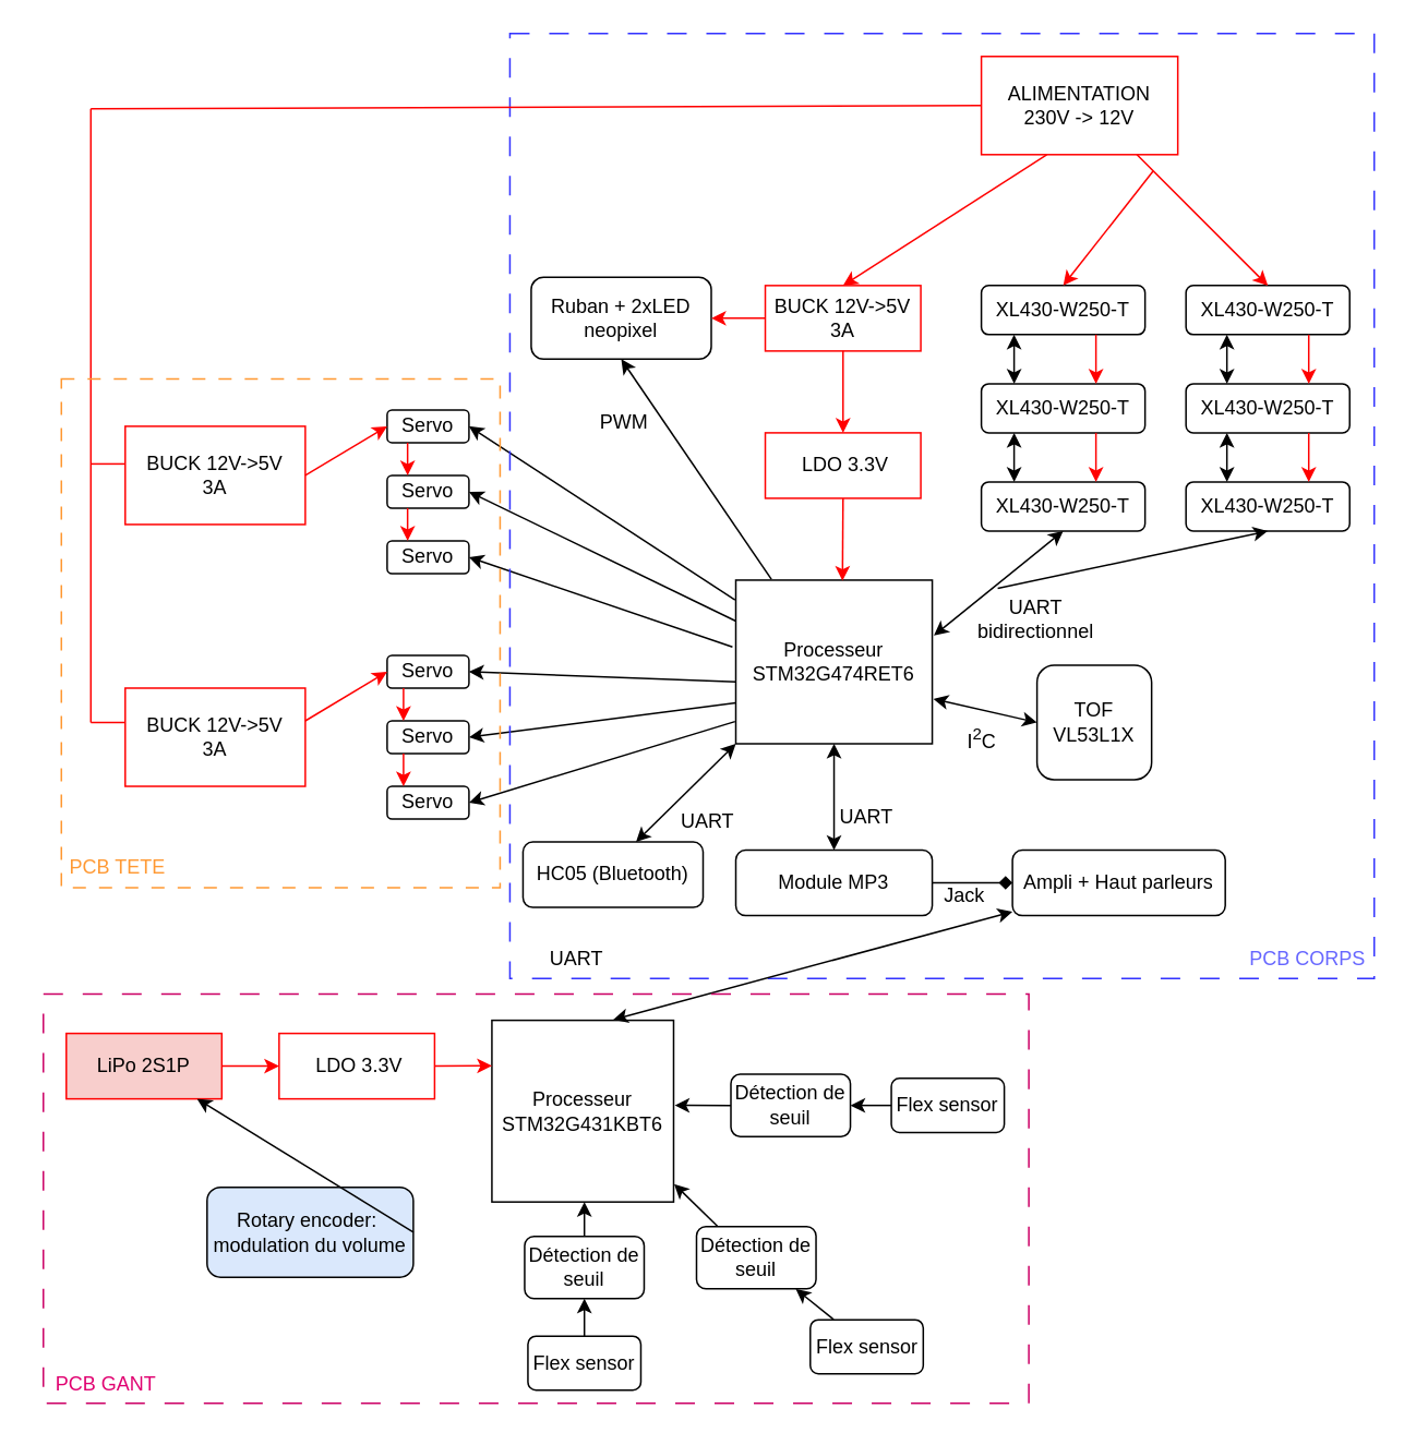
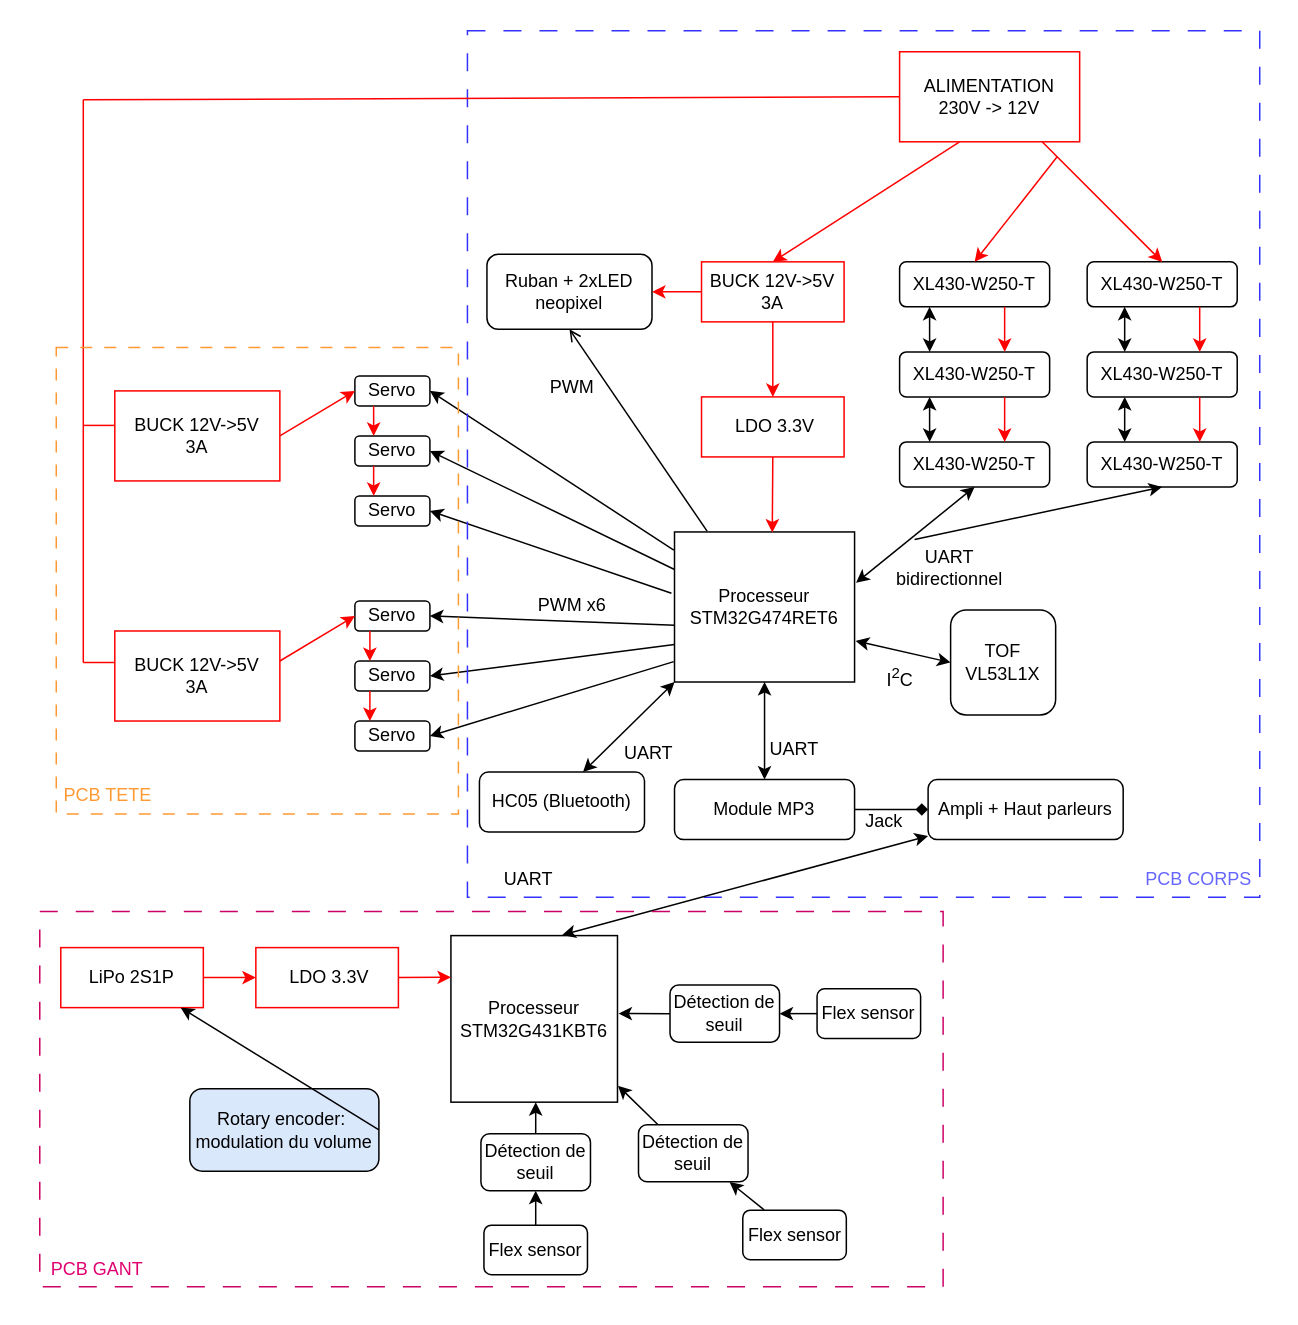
- <mxCell id="60" value="" style="endArrow=classic;html=1;rounded=0;entryX=0.5;entryY=1;entryDx=0;entryDy=0;exitX=0.181;exitY=-0.005;exitDx=0;exitDy=0;exitPerimeter=0;" parent="1" source="6" target="17" edge="1"><mxGeometry width="50" height="50" relative="1" as="geometry"><mxPoint x="370" y="493" as="sourcePoint" /><mxPoint x="420" y="443" as="targetPoint" /></mxGeometry></mxCell>
+ <mxCell id="60" value="" style="endArrow=open;html=1;rounded=0;entryX=0.5;entryY=1;entryDx=0;entryDy=0;exitX=0.181;exitY=-0.005;exitDx=0;exitDy=0;exitPerimeter=0;" parent="1" source="6" target="17" edge="1"><mxGeometry width="50" height="50" relative="1" as="geometry"><mxPoint x="370" y="493" as="sourcePoint" /><mxPoint x="420" y="443" as="targetPoint" /></mxGeometry></mxCell>
+ <mxCell id="62" value="PWM x6" style="text;html=1;align=center;verticalAlign=middle;whiteSpace=wrap;rounded=0;" parent="1" vertex="1"><mxGeometry x="351" y="388" width="60" height="30" as="geometry" /></mxCell>
- <mxCell id="77" value="&lt;div&gt;LiPo 2S1P&lt;br&gt;&lt;/div&gt;&lt;font color=&quot;#ff0000&quot;&gt;&lt;/font&gt;" style="rounded=0;whiteSpace=wrap;html=1;strokeColor=#FF0000;fillColor=#f8cecc;" vertex="1" parent="1"><mxGeometry x="40" y="631" width="95" height="40" as="geometry" /></mxCell>
+ <mxCell id="77" value="&lt;div&gt;LiPo 2S1P&lt;br&gt;&lt;/div&gt;&lt;font color=&quot;#ff0000&quot;&gt;&lt;/font&gt;" style="rounded=0;whiteSpace=wrap;html=1;strokeColor=#FF0000;" vertex="1" parent="1"><mxGeometry x="40" y="631" width="95" height="40" as="geometry" /></mxCell>
